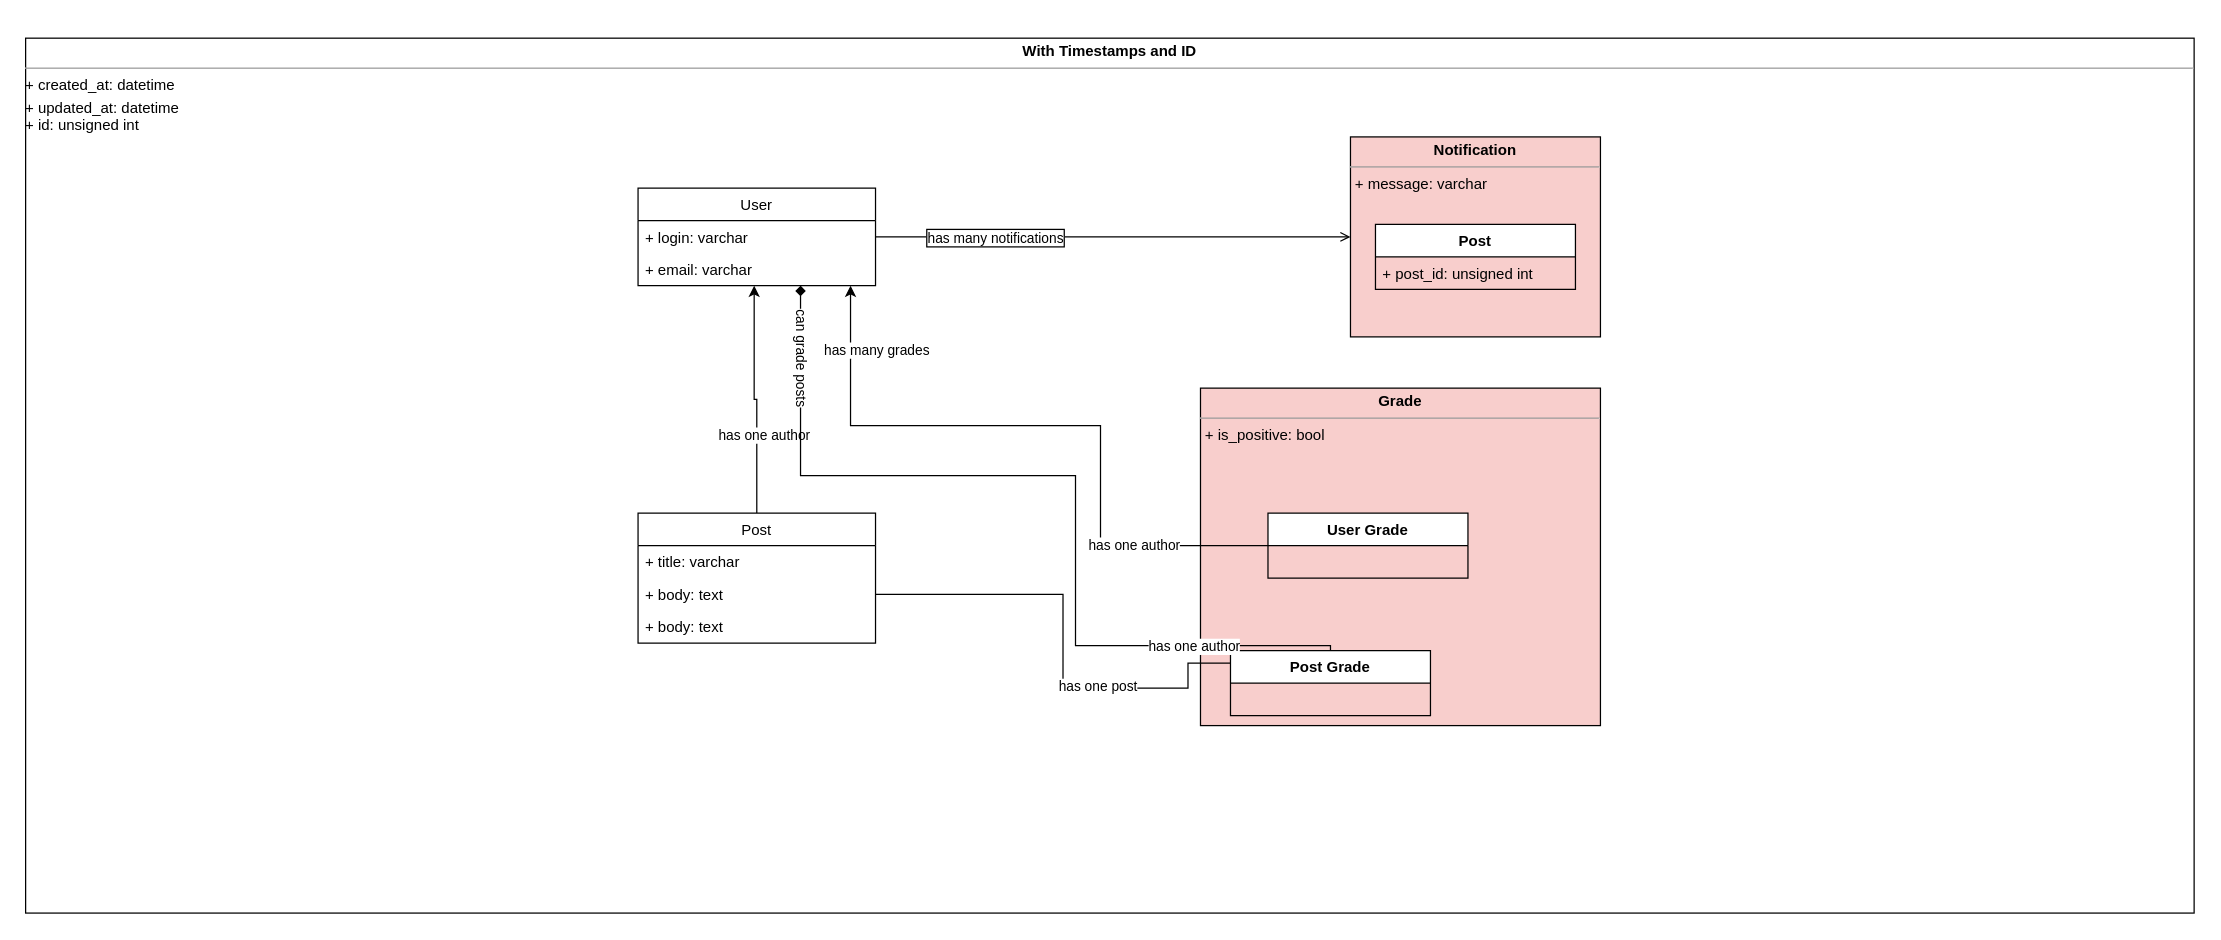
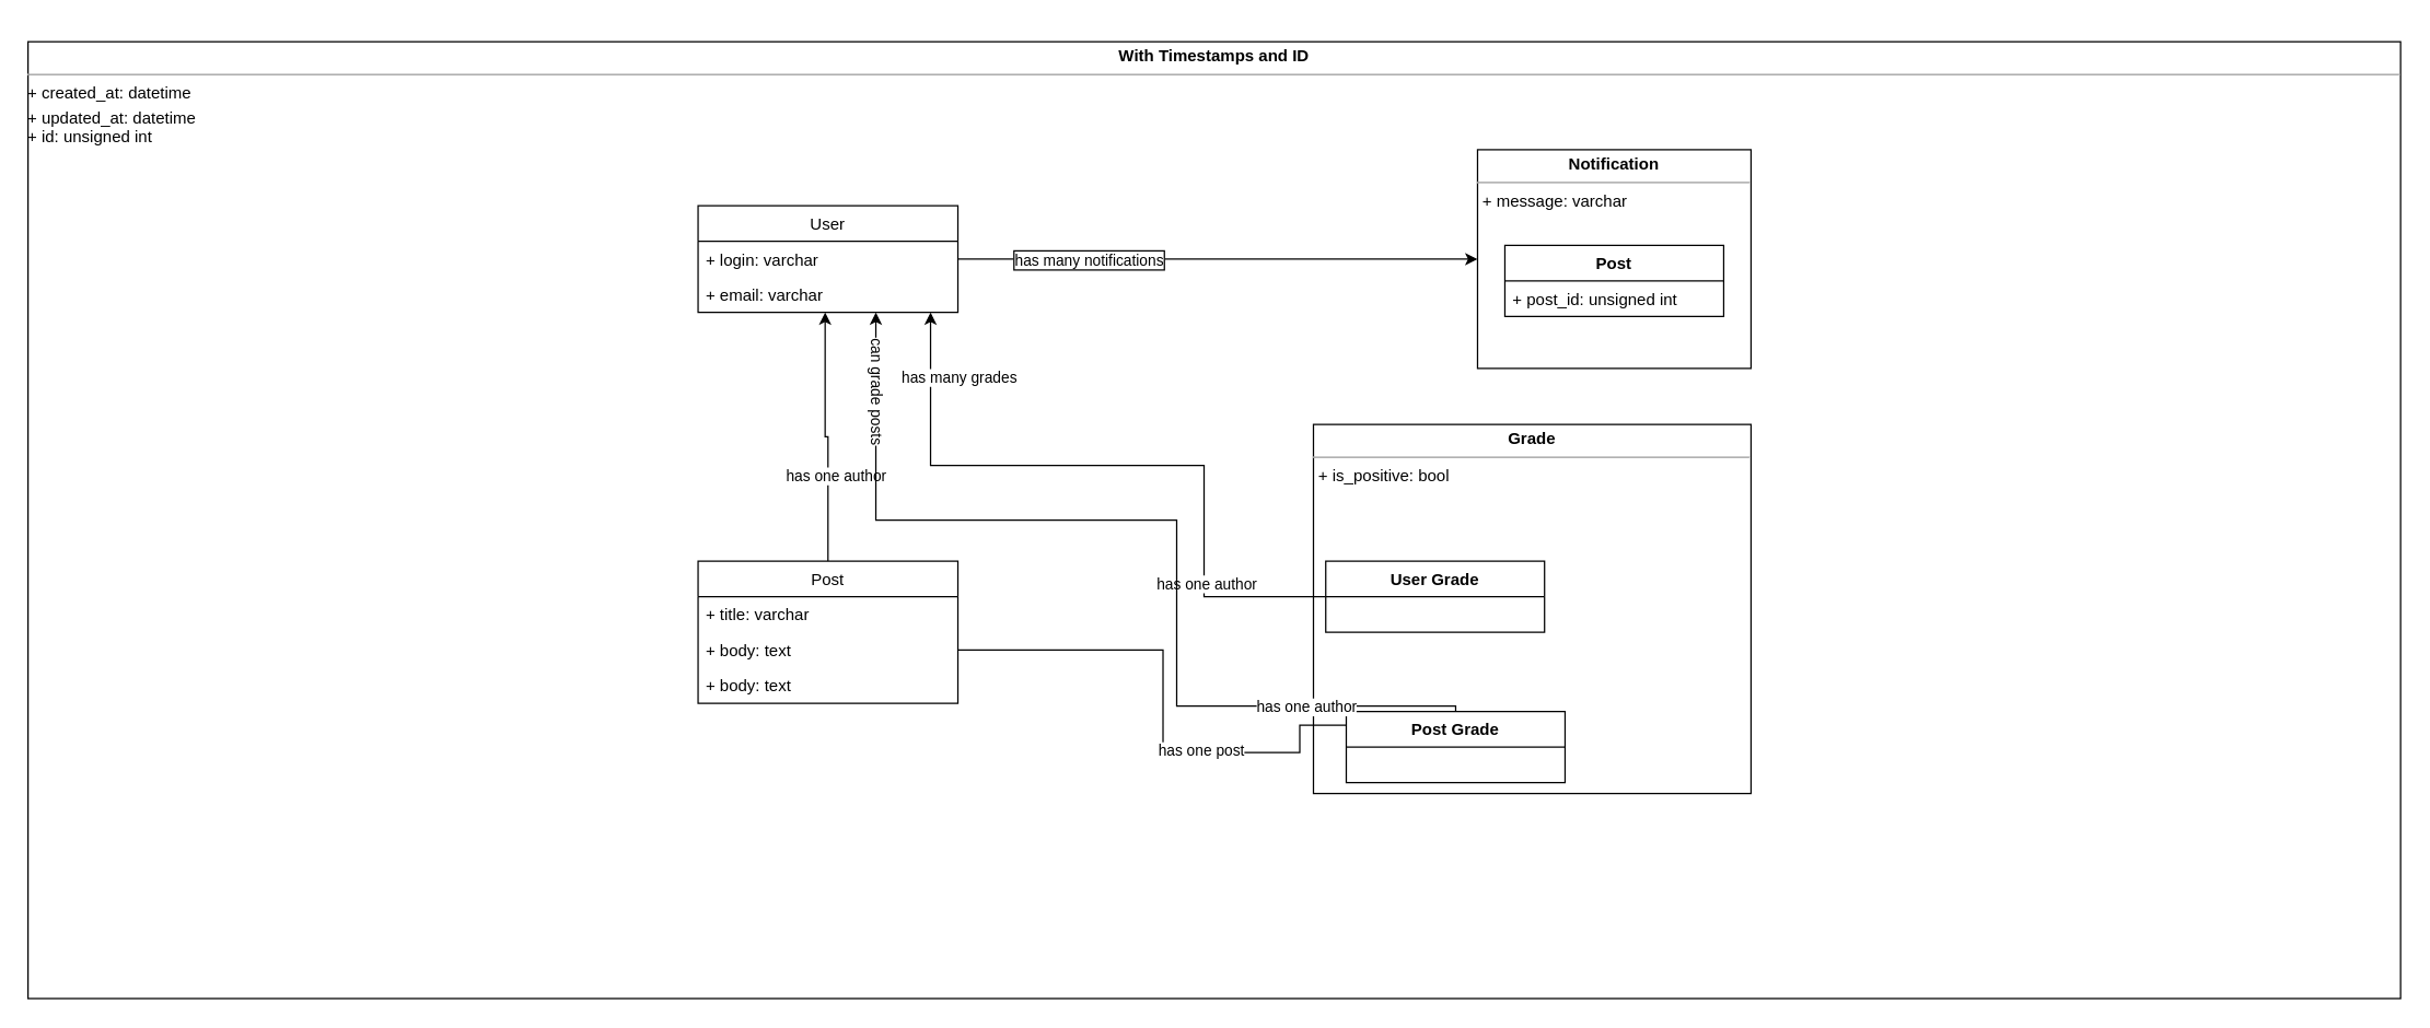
- <mxCell id="12" value="&lt;p style=&quot;margin: 0px ; margin-top: 4px ; text-align: center&quot;&gt;&lt;b&gt;Notification&lt;/b&gt;&lt;/p&gt;&lt;hr size=&quot;1&quot;&gt;&lt;p style=&quot;margin: 0px ; margin-left: 4px&quot;&gt;+ message: varchar&lt;/p&gt;" style="verticalAlign=top;align=left;overflow=fill;fontSize=12;fontFamily=Helvetica;html=1;fillColor=#f8cecc;" vertex="1" parent="11"><mxGeometry width="200" height="160" as="geometry" /></mxCell>
+ <mxCell id="12" value="&lt;p style=&quot;margin: 0px ; margin-top: 4px ; text-align: center&quot;&gt;&lt;b&gt;Notification&lt;/b&gt;&lt;/p&gt;&lt;hr size=&quot;1&quot;&gt;&lt;p style=&quot;margin: 0px ; margin-left: 4px&quot;&gt;+ message: varchar&lt;/p&gt;" style="verticalAlign=top;align=left;overflow=fill;fontSize=12;fontFamily=Helvetica;html=1;" vertex="1" parent="11"><mxGeometry width="200" height="160" as="geometry" /></mxCell>
- <mxCell id="16" style="edgeStyle=orthogonalEdgeStyle;rounded=0;orthogonalLoop=1;jettySize=auto;html=1;exitX=1;exitY=0.5;exitDx=0;exitDy=0;endArrow=open;" edge="1" parent="1" source="8" target="12"><mxGeometry relative="1" as="geometry" /></mxCell>
+ <mxCell id="16" style="edgeStyle=orthogonalEdgeStyle;rounded=0;orthogonalLoop=1;jettySize=auto;html=1;exitX=1;exitY=0.5;exitDx=0;exitDy=0;" edge="1" parent="1" source="8" target="12"><mxGeometry relative="1" as="geometry" /></mxCell>
- <mxCell id="27" style="edgeStyle=orthogonalEdgeStyle;rounded=0;orthogonalLoop=1;jettySize=auto;html=1;endArrow=diamond;" edge="1" parent="1" source="6" target="7"><mxGeometry relative="1" as="geometry"><Array as="points"><mxPoint x="860" y="516" /><mxPoint x="860" y="380" /><mxPoint x="640" y="380" /></Array></mxGeometry></mxCell>
+ <mxCell id="27" style="edgeStyle=orthogonalEdgeStyle;rounded=0;orthogonalLoop=1;jettySize=auto;html=1;" edge="1" parent="1" source="6" target="7"><mxGeometry relative="1" as="geometry"><Array as="points"><mxPoint x="860" y="516" /><mxPoint x="860" y="380" /><mxPoint x="640" y="380" /></Array></mxGeometry></mxCell>
- <mxCell id="5" value="User Grade&#10;" style="swimlane;fontStyle=1;align=center;verticalAlign=top;childLayout=stackLayout;horizontal=1;startSize=26;horizontalStack=0;resizeParent=1;resizeParentMax=0;resizeLast=0;collapsible=1;marginBottom=0;" vertex="1" parent="3"><mxGeometry x="54" y="100" width="160" height="52" as="geometry" /></mxCell>
+ <mxCell id="5" value="User Grade&#10;" style="swimlane;fontStyle=1;align=center;verticalAlign=top;childLayout=stackLayout;horizontal=1;startSize=26;horizontalStack=0;resizeParent=1;resizeParentMax=0;resizeLast=0;collapsible=1;marginBottom=0;" vertex="1" parent="3"><mxGeometry x="9" y="100" width="160" height="52" as="geometry" /></mxCell>
- <mxCell id="4" value="&lt;p style=&quot;margin: 0px ; margin-top: 4px ; text-align: center&quot;&gt;&lt;b&gt;Grade&lt;/b&gt;&lt;/p&gt;&lt;hr size=&quot;1&quot;&gt;&lt;p style=&quot;margin: 0px ; margin-left: 4px&quot;&gt;+ is_positive: bool&lt;/p&gt;" style="verticalAlign=top;align=left;overflow=fill;fontSize=12;fontFamily=Helvetica;html=1;fillColor=#f8cecc;" vertex="1" parent="3"><mxGeometry width="320" height="270" as="geometry" /></mxCell>
+ <mxCell id="4" value="&lt;p style=&quot;margin: 0px ; margin-top: 4px ; text-align: center&quot;&gt;&lt;b&gt;Grade&lt;/b&gt;&lt;/p&gt;&lt;hr size=&quot;1&quot;&gt;&lt;p style=&quot;margin: 0px ; margin-left: 4px&quot;&gt;+ is_positive: bool&lt;/p&gt;" style="verticalAlign=top;align=left;overflow=fill;fontSize=12;fontFamily=Helvetica;html=1;" vertex="1" parent="3"><mxGeometry width="320" height="270" as="geometry" /></mxCell>
